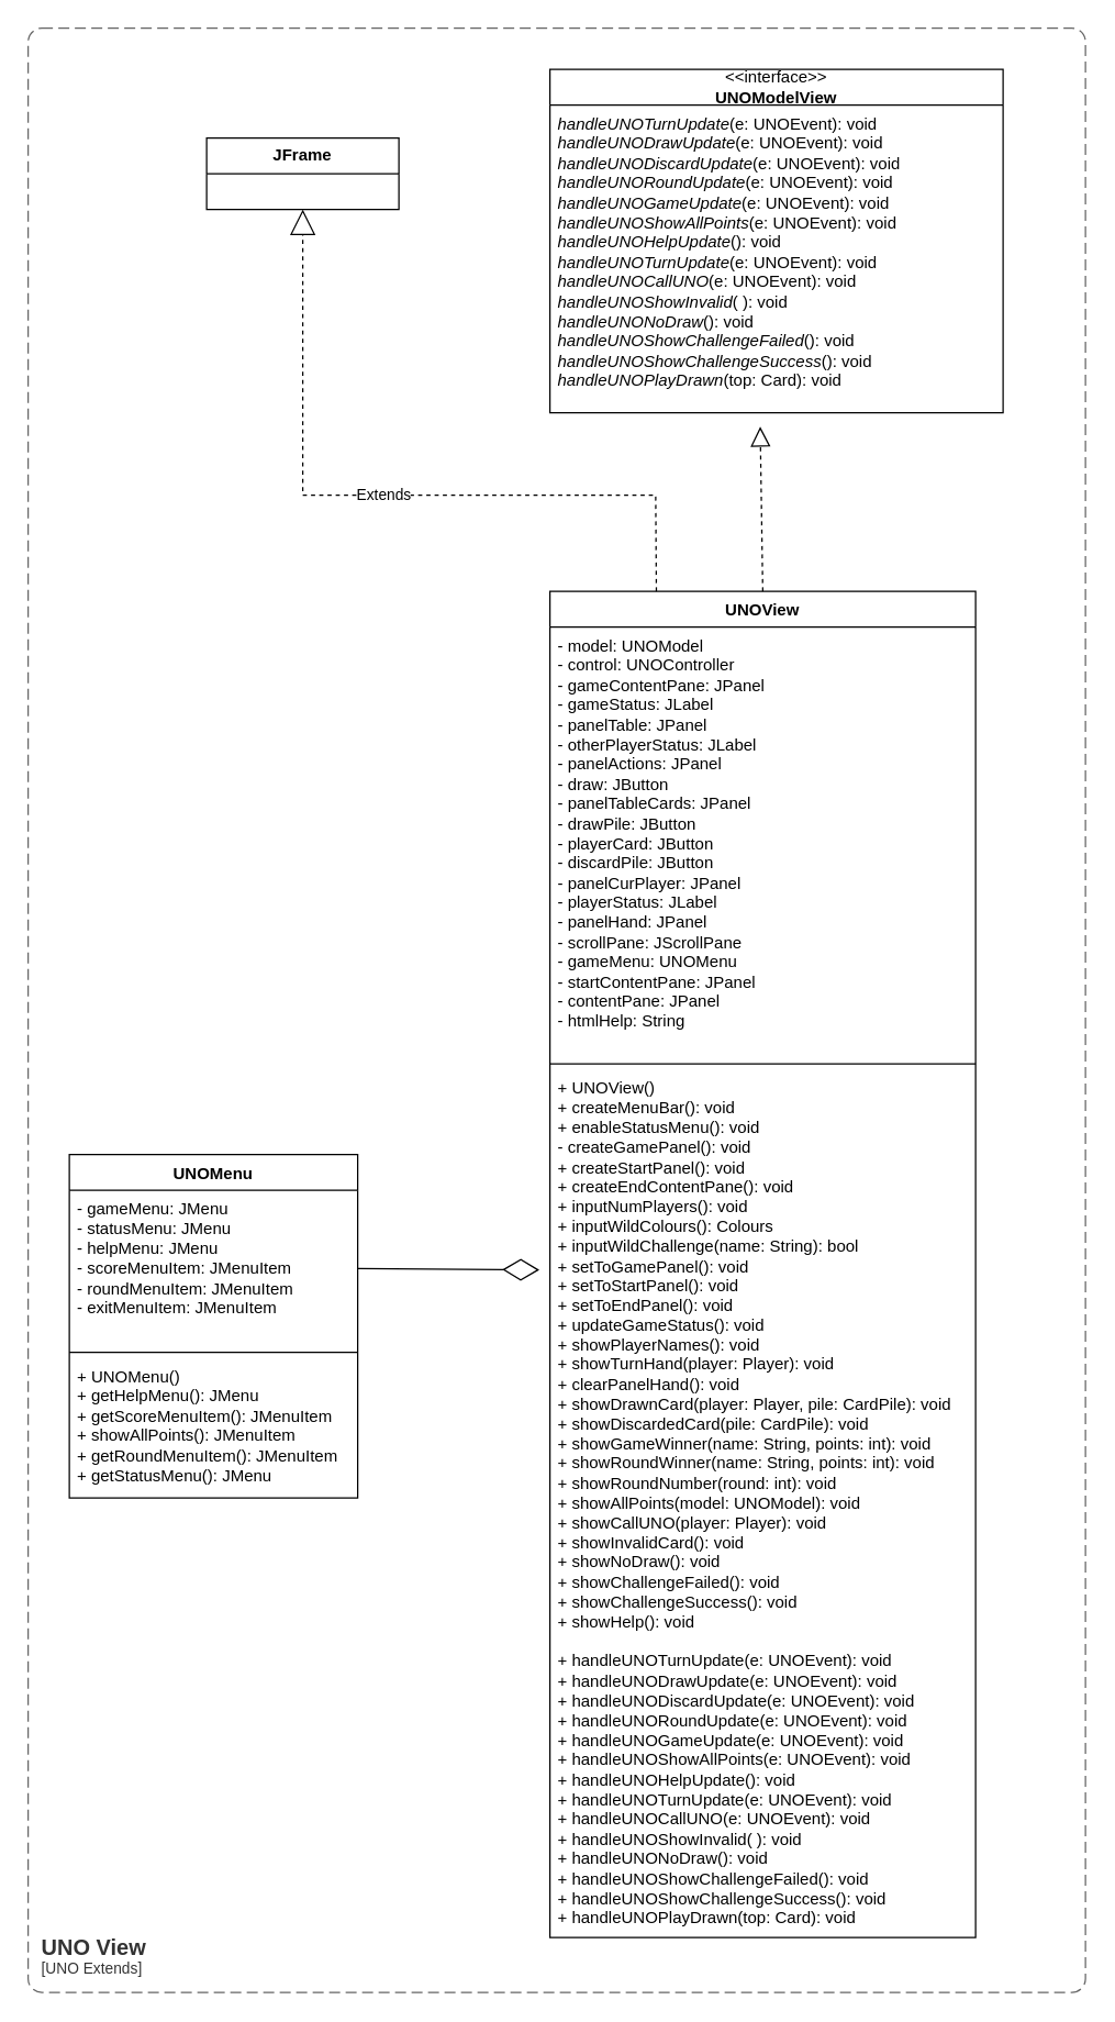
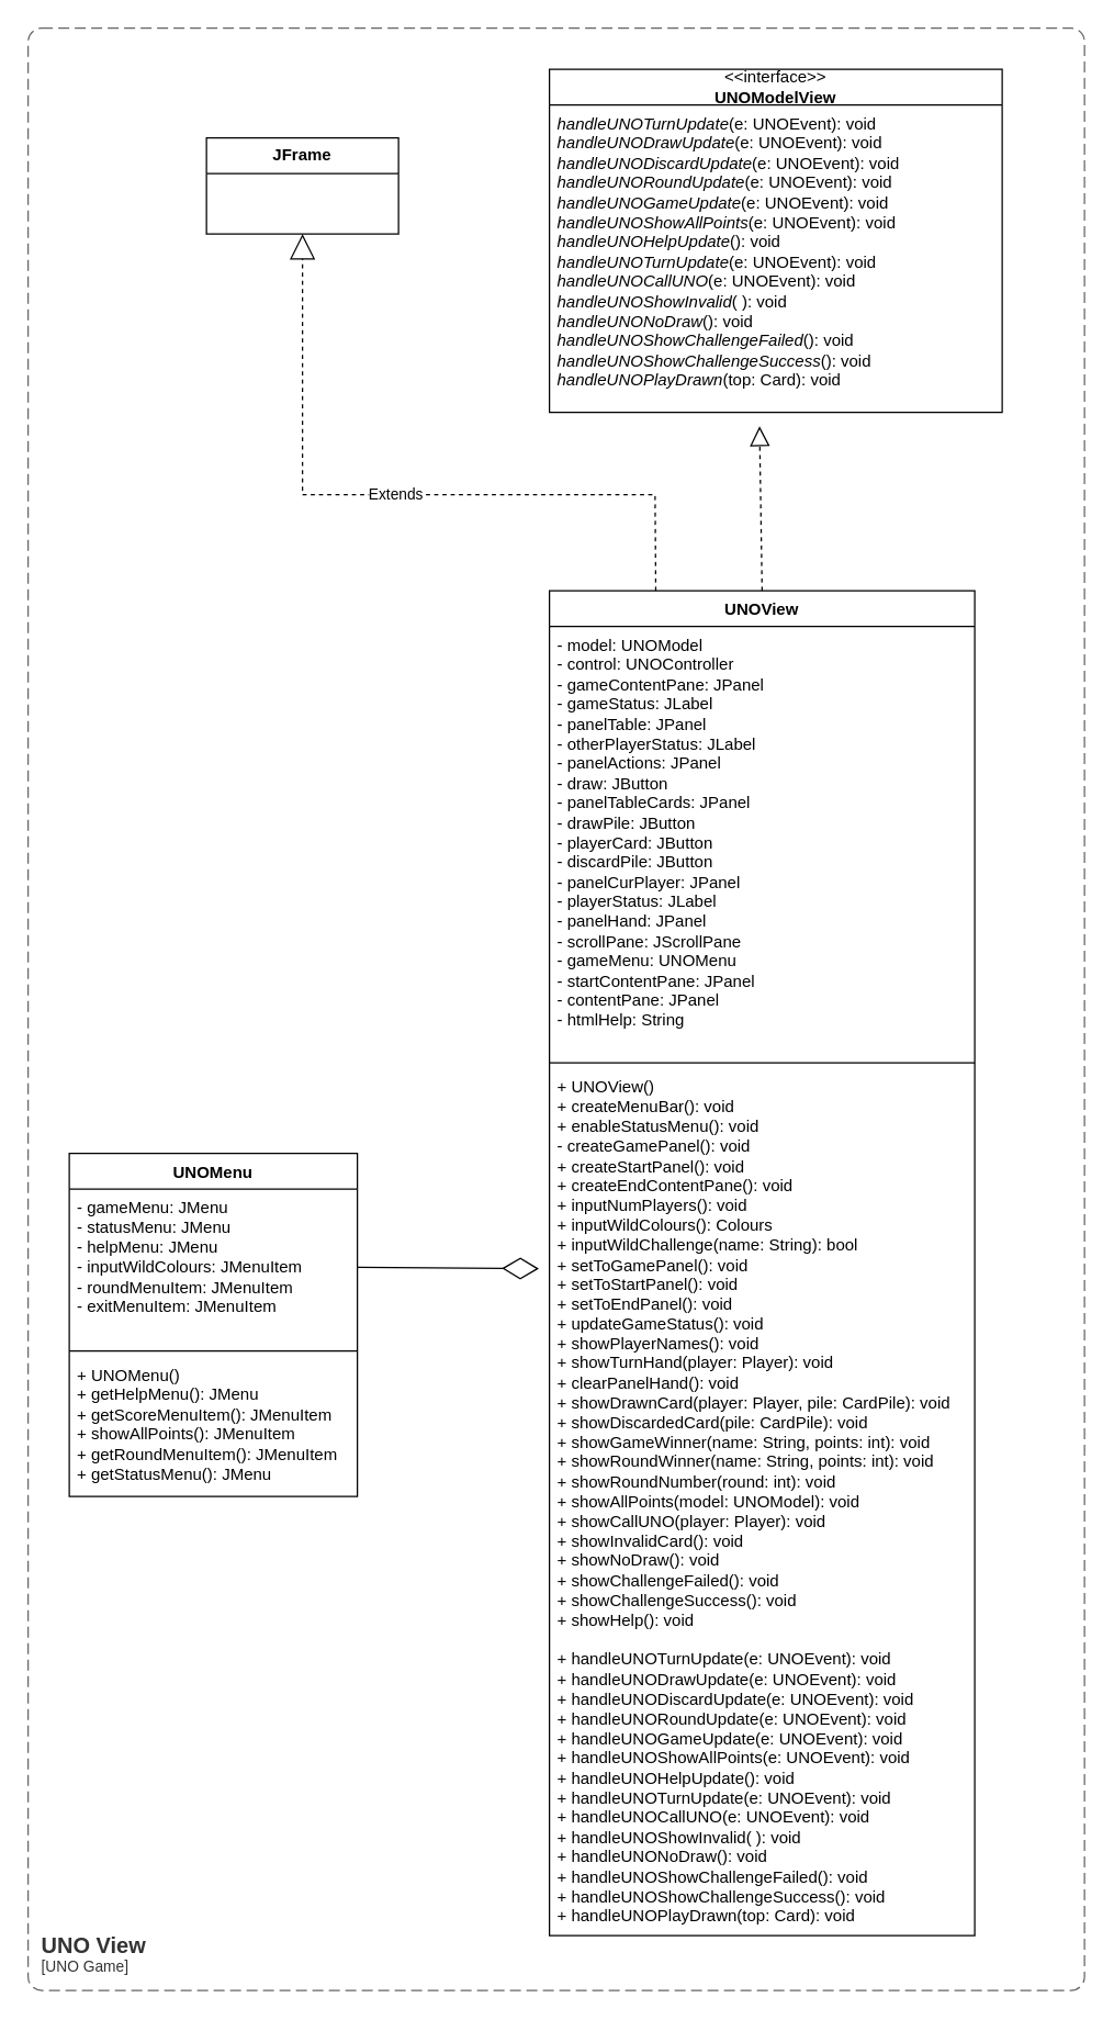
- <mxCell id="8" value="&lt;b&gt;JFrame&lt;/b&gt;" style="swimlane;fontStyle=0;childLayout=stackLayout;horizontal=1;startSize=26;fillColor=none;horizontalStack=0;resizeParent=1;resizeParentMax=0;resizeLast=0;collapsible=1;marginBottom=0;whiteSpace=wrap;html=1;" vertex="1" parent="1"><mxGeometry x="150" y="100" width="140" height="52" as="geometry" /></mxCell>
+ <mxCell id="8" value="&lt;b&gt;JFrame&lt;/b&gt;" style="swimlane;fontStyle=0;childLayout=stackLayout;horizontal=1;startSize=26;fillColor=none;horizontalStack=0;resizeParent=1;resizeParentMax=0;resizeLast=0;collapsible=1;marginBottom=0;whiteSpace=wrap;html=1;" vertex="1" parent="1"><mxGeometry x="150" y="100" width="140" height="70" as="geometry" /></mxCell>
- <mxCell id="10" value="- gameMenu: JMenu&lt;br&gt;- statusMenu: JMenu&lt;br&gt;- helpMenu: JMenu&lt;br&gt;- scoreMenuItem: JMenuItem&lt;br&gt;- roundMenuItem: JMenuItem&lt;br&gt;- exitMenuItem: JMenuItem" style="text;strokeColor=none;fillColor=none;align=left;verticalAlign=top;spacingLeft=4;spacingRight=4;overflow=hidden;rotatable=0;points=[[0,0.5],[1,0.5]];portConstraint=eastwest;whiteSpace=wrap;html=1;" vertex="1" parent="9"><mxGeometry y="26" width="210" height="114" as="geometry" /></mxCell>
+ <mxCell id="10" value="- gameMenu: JMenu&lt;br&gt;- statusMenu: JMenu&lt;br&gt;- helpMenu: JMenu&lt;br&gt;- inputWildColours: JMenuItem&lt;br&gt;- roundMenuItem: JMenuItem&lt;br&gt;- exitMenuItem: JMenuItem" style="text;strokeColor=none;fillColor=none;align=left;verticalAlign=top;spacingLeft=4;spacingRight=4;overflow=hidden;rotatable=0;points=[[0,0.5],[1,0.5]];portConstraint=eastwest;whiteSpace=wrap;html=1;" vertex="1" parent="9"><mxGeometry y="26" width="210" height="114" as="geometry" /></mxCell>
- <mxCell id="16" value="&lt;font style=&quot;font-size: 16px&quot;&gt;&lt;b&gt;&lt;div style=&quot;text-align: left&quot;&gt;UNO View&lt;/div&gt;&lt;/b&gt;&lt;/font&gt;&lt;div style=&quot;text-align: left&quot;&gt;[UNO Extends]&lt;/div&gt;" style="rounded=1;fontSize=11;whiteSpace=wrap;html=1;dashed=1;arcSize=20;fillColor=none;strokeColor=#666666;fontColor=#333333;labelBackgroundColor=none;align=left;verticalAlign=bottom;labelBorderColor=none;spacingTop=0;spacing=10;dashPattern=8 4;metaEdit=1;rotatable=0;perimeter=rectanglePerimeter;noLabel=0;labelPadding=0;allowArrows=0;connectable=0;expand=0;recursiveResize=0;editable=1;pointerEvents=0;absoluteArcSize=1;points=[[0.25,0,0],[0.5,0,0],[0.75,0,0],[1,0.25,0],[1,0.5,0],[1,0.75,0],[0.75,1,0],[0.5,1,0],[0.25,1,0],[0,0.75,0],[0,0.5,0],[0,0.25,0]];" vertex="1" parent="1"><mxGeometry x="20" y="20" width="770" height="1430" as="geometry" /></mxCell>
+ <mxCell id="16" value="&lt;font style=&quot;font-size: 16px&quot;&gt;&lt;b&gt;&lt;div style=&quot;text-align: left&quot;&gt;UNO View&lt;/div&gt;&lt;/b&gt;&lt;/font&gt;&lt;div style=&quot;text-align: left&quot;&gt;[UNO Game]&lt;/div&gt;" style="rounded=1;fontSize=11;whiteSpace=wrap;html=1;dashed=1;arcSize=20;fillColor=none;strokeColor=#666666;fontColor=#333333;labelBackgroundColor=none;align=left;verticalAlign=bottom;labelBorderColor=none;spacingTop=0;spacing=10;dashPattern=8 4;metaEdit=1;rotatable=0;perimeter=rectanglePerimeter;noLabel=0;labelPadding=0;allowArrows=0;connectable=0;expand=0;recursiveResize=0;editable=1;pointerEvents=0;absoluteArcSize=1;points=[[0.25,0,0],[0.5,0,0],[0.75,0,0],[1,0.25,0],[1,0.5,0],[1,0.75,0],[0.75,1,0],[0.5,1,0],[0.25,1,0],[0,0.75,0],[0,0.5,0],[0,0.25,0]];" vertex="1" parent="1"><mxGeometry x="20" y="20" width="770" height="1430" as="geometry" /></mxCell>
